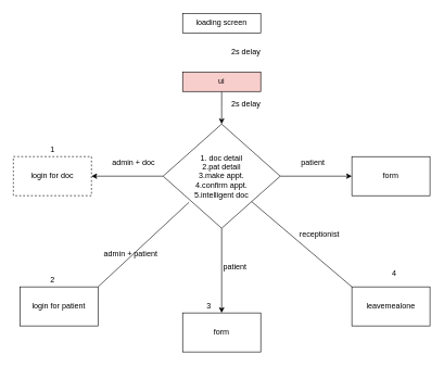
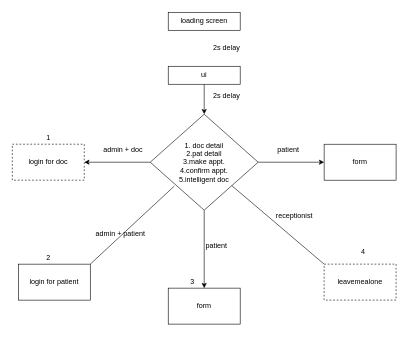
- <mxCell id="4" value="ui" style="whiteSpace=wrap;html=1;rounded=0;fillColor=#f8cecc;" vertex="1" parent="1"><mxGeometry x="280" y="110" width="120" height="30" as="geometry" /></mxCell>
+ <mxCell id="4" value="ui" style="whiteSpace=wrap;html=1;rounded=0;" vertex="1" parent="1"><mxGeometry x="280" y="110" width="120" height="30" as="geometry" /></mxCell>
- <mxCell id="17" value="leavemealone" style="rounded=0;whiteSpace=wrap;html=1;" vertex="1" parent="1"><mxGeometry x="540" y="440" width="120" height="60" as="geometry" /></mxCell>
+ <mxCell id="17" value="leavemealone" style="rounded=0;whiteSpace=wrap;html=1;dashed=1;" vertex="1" parent="1"><mxGeometry x="540" y="440" width="120" height="60" as="geometry" /></mxCell>
